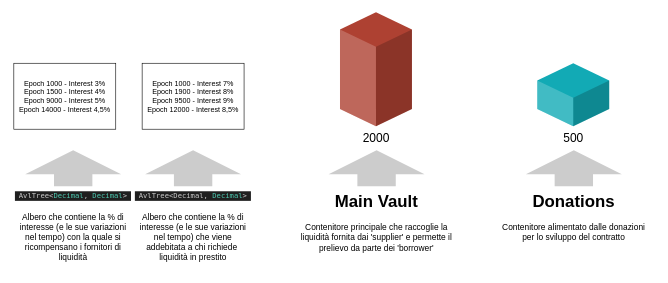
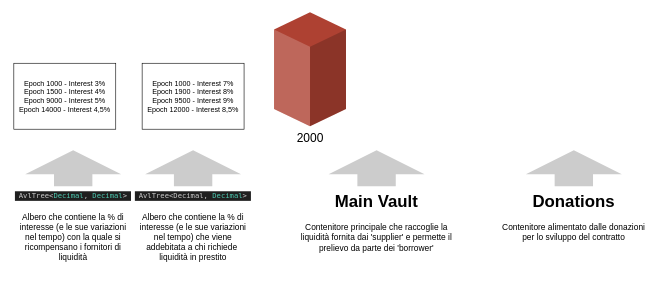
- <mxCell id="3" value="2000" style="verticalLabelPosition=bottom;verticalAlign=top;html=1;shape=mxgraph.infographic.shadedCube;isoAngle=15;fillColor=#AE4132;strokeColor=none;fontFamily=Helvetica;fontSize=20;align=center;strokeWidth=2;" parent="1" vertex="1"><mxGeometry x="566" y="20" width="120" height="190" as="geometry" /></mxCell>
+ <mxCell id="3" value="2000" style="verticalLabelPosition=bottom;verticalAlign=top;html=1;shape=mxgraph.infographic.shadedCube;isoAngle=15;fillColor=#AE4132;strokeColor=none;fontFamily=Helvetica;fontSize=20;align=center;strokeWidth=2;" parent="1" vertex="1"><mxGeometry x="456" y="20" width="120" height="190" as="geometry" /></mxCell>
- <mxCell id="4" value="500" style="verticalLabelPosition=bottom;verticalAlign=top;html=1;shape=mxgraph.infographic.shadedCube;isoAngle=15;fillColor=#12AAB5;strokeColor=none;fontFamily=Helvetica;fontSize=20;align=center;strokeWidth=2;" parent="1" vertex="1"><mxGeometry x="895" y="105" width="120" height="105" as="geometry" /></mxCell>
